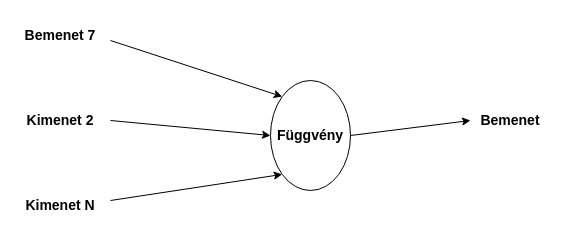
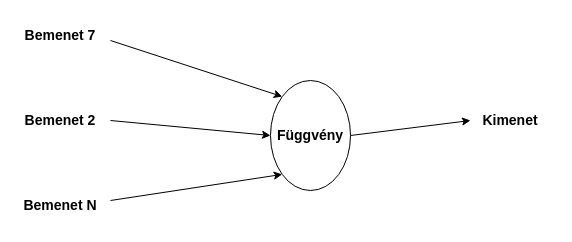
- <mxCell id="6" value="&lt;b&gt;&lt;font style=&quot;font-size: 14px&quot;&gt;Kimenet 2&lt;br&gt;&lt;/font&gt;&lt;/b&gt;" style="text;html=1;strokeColor=none;fillColor=none;align=center;verticalAlign=middle;whiteSpace=wrap;rounded=0;" vertex="1" parent="1"><mxGeometry x="20" y="105" width="80" height="30" as="geometry" /></mxCell>
+ <mxCell id="6" value="&lt;b&gt;&lt;font style=&quot;font-size: 14px&quot;&gt;Bemenet 2&lt;br&gt;&lt;/font&gt;&lt;/b&gt;" style="text;html=1;strokeColor=none;fillColor=none;align=center;verticalAlign=middle;whiteSpace=wrap;rounded=0;" vertex="1" parent="1"><mxGeometry x="20" y="105" width="80" height="30" as="geometry" /></mxCell>
- <mxCell id="10" value="&lt;b&gt;&lt;font style=&quot;font-size: 14px&quot;&gt;Bemenet&lt;/font&gt;&lt;/b&gt;" style="text;html=1;strokeColor=none;fillColor=none;align=center;verticalAlign=middle;whiteSpace=wrap;rounded=0;" vertex="1" parent="1"><mxGeometry x="470" y="107.5" width="80" height="25" as="geometry" /></mxCell>
+ <mxCell id="10" value="&lt;b&gt;&lt;font style=&quot;font-size: 14px&quot;&gt;Kimenet&lt;/font&gt;&lt;/b&gt;" style="text;html=1;strokeColor=none;fillColor=none;align=center;verticalAlign=middle;whiteSpace=wrap;rounded=0;" vertex="1" parent="1"><mxGeometry x="470" y="107.5" width="80" height="25" as="geometry" /></mxCell>
- <mxCell id="8" value="&lt;b&gt;&lt;font style=&quot;font-size: 14px&quot;&gt;Kimenet N&lt;br&gt;&lt;/font&gt;&lt;/b&gt;" style="text;html=1;strokeColor=none;fillColor=none;align=center;verticalAlign=middle;whiteSpace=wrap;rounded=0;" vertex="1" parent="1"><mxGeometry x="20" y="190" width="80" height="30" as="geometry" /></mxCell>
+ <mxCell id="8" value="&lt;b&gt;&lt;font style=&quot;font-size: 14px&quot;&gt;Bemenet N&lt;br&gt;&lt;/font&gt;&lt;/b&gt;" style="text;html=1;strokeColor=none;fillColor=none;align=center;verticalAlign=middle;whiteSpace=wrap;rounded=0;" vertex="1" parent="1"><mxGeometry x="20" y="190" width="80" height="30" as="geometry" /></mxCell>
